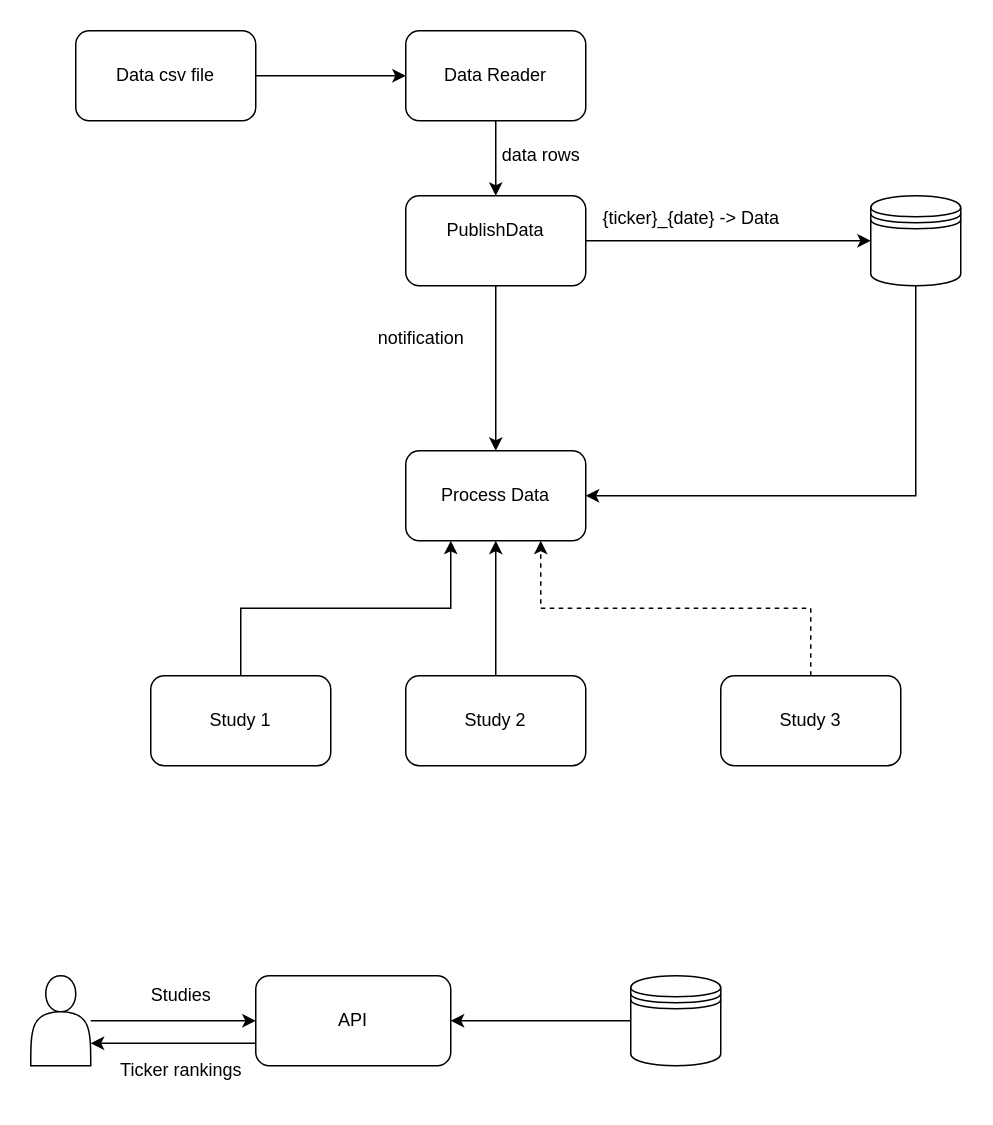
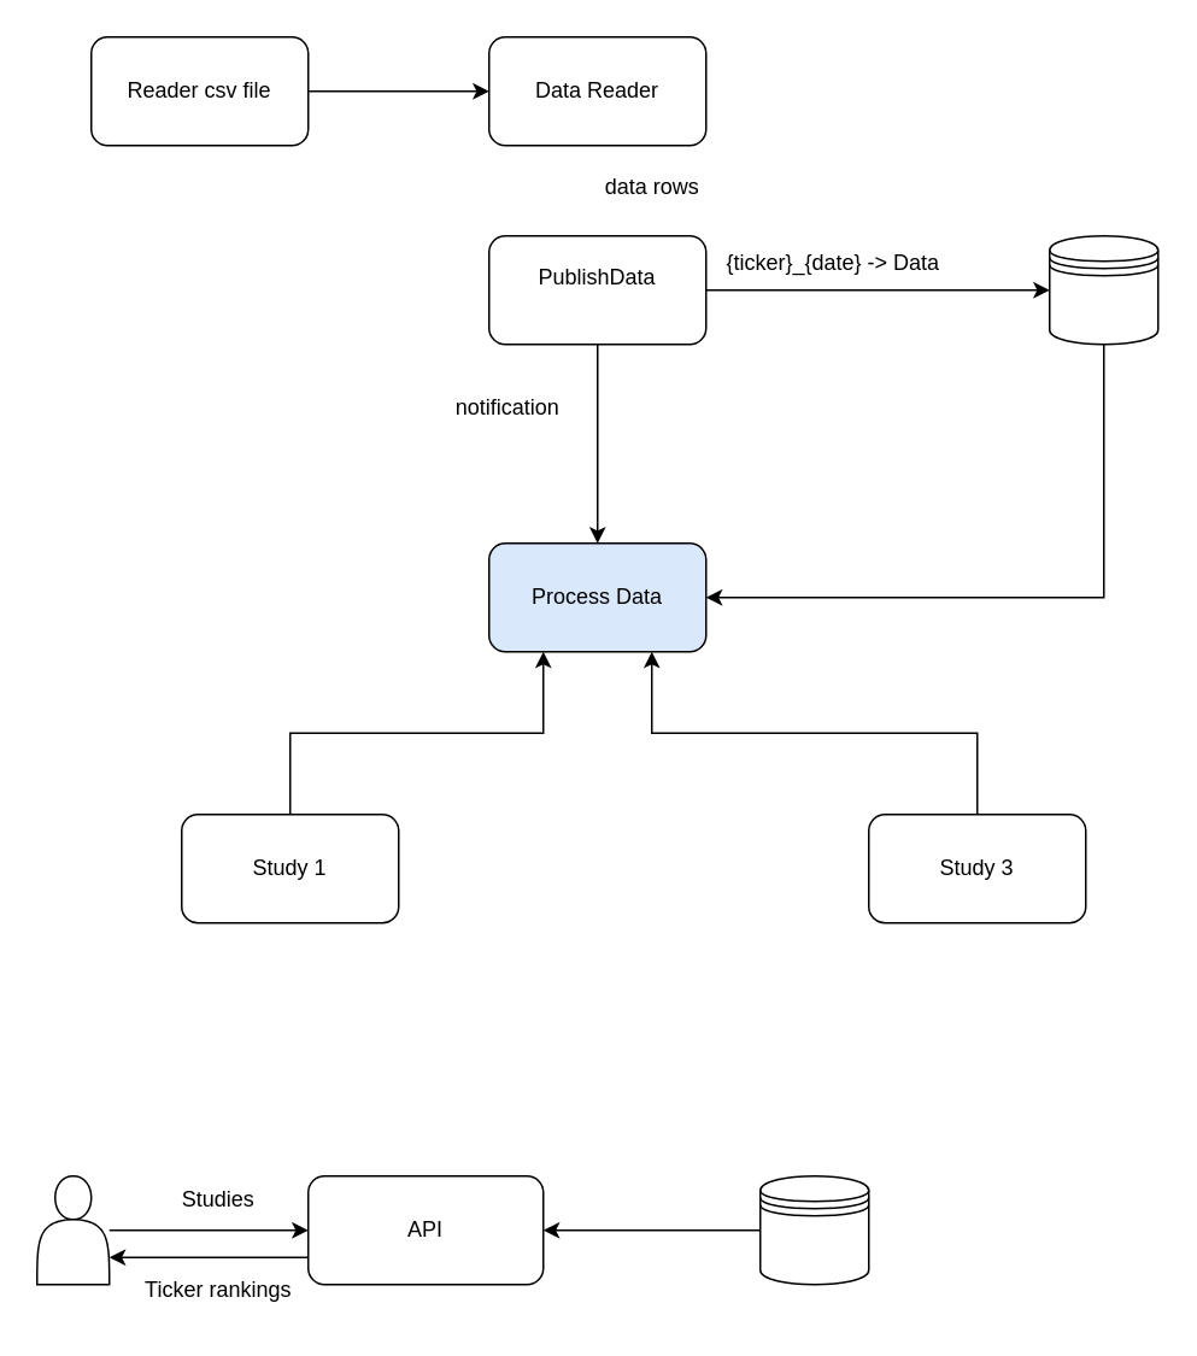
- <mxCell id="3" value="Data csv file" style="rounded=1;whiteSpace=wrap;html=1;" vertex="1" parent="1"><mxGeometry x="50" y="20" width="120" height="60" as="geometry" /></mxCell>
+ <mxCell id="3" value="Reader csv file" style="rounded=1;whiteSpace=wrap;html=1;" vertex="1" parent="1"><mxGeometry x="50" y="20" width="120" height="60" as="geometry" /></mxCell>
- <mxCell id="4" style="edgeStyle=orthogonalEdgeStyle;rounded=0;orthogonalLoop=1;jettySize=auto;html=1;exitX=0.5;exitY=1;exitDx=0;exitDy=0;entryX=0.5;entryY=0;entryDx=0;entryDy=0;" edge="1" parent="1" source="5" target="7"><mxGeometry relative="1" as="geometry" /></mxCell>
- <mxCell id="13" value="Process Data" style="rounded=1;whiteSpace=wrap;html=1;" vertex="1" parent="1"><mxGeometry x="270" y="300" width="120" height="60" as="geometry" /></mxCell>
+ <mxCell id="13" value="Process Data" style="rounded=1;whiteSpace=wrap;html=1;fillColor=#dae8fc;" vertex="1" parent="1"><mxGeometry x="270" y="300" width="120" height="60" as="geometry" /></mxCell>
- <mxCell id="12" style="edgeStyle=orthogonalEdgeStyle;rounded=0;orthogonalLoop=1;jettySize=auto;html=1;exitX=0.5;exitY=0;exitDx=0;exitDy=0;entryX=0.75;entryY=1;entryDx=0;entryDy=0;dashed=1;" edge="1" parent="1" source="19" target="13"><mxGeometry relative="1" as="geometry" /></mxCell>
+ <mxCell id="12" style="edgeStyle=orthogonalEdgeStyle;rounded=0;orthogonalLoop=1;jettySize=auto;html=1;exitX=0.5;exitY=0;exitDx=0;exitDy=0;entryX=0.75;entryY=1;entryDx=0;entryDy=0;" edge="1" parent="1" source="19" target="13"><mxGeometry relative="1" as="geometry" /></mxCell>
- <mxCell id="10" style="edgeStyle=orthogonalEdgeStyle;rounded=0;orthogonalLoop=1;jettySize=auto;html=1;entryX=0.5;entryY=1;entryDx=0;entryDy=0;" edge="1" parent="1" source="18" target="13"><mxGeometry relative="1" as="geometry" /></mxCell>
- <mxCell id="18" value="Study 2" style="rounded=1;whiteSpace=wrap;html=1;" vertex="1" parent="1"><mxGeometry x="270" y="450" width="120" height="60" as="geometry" /></mxCell>
